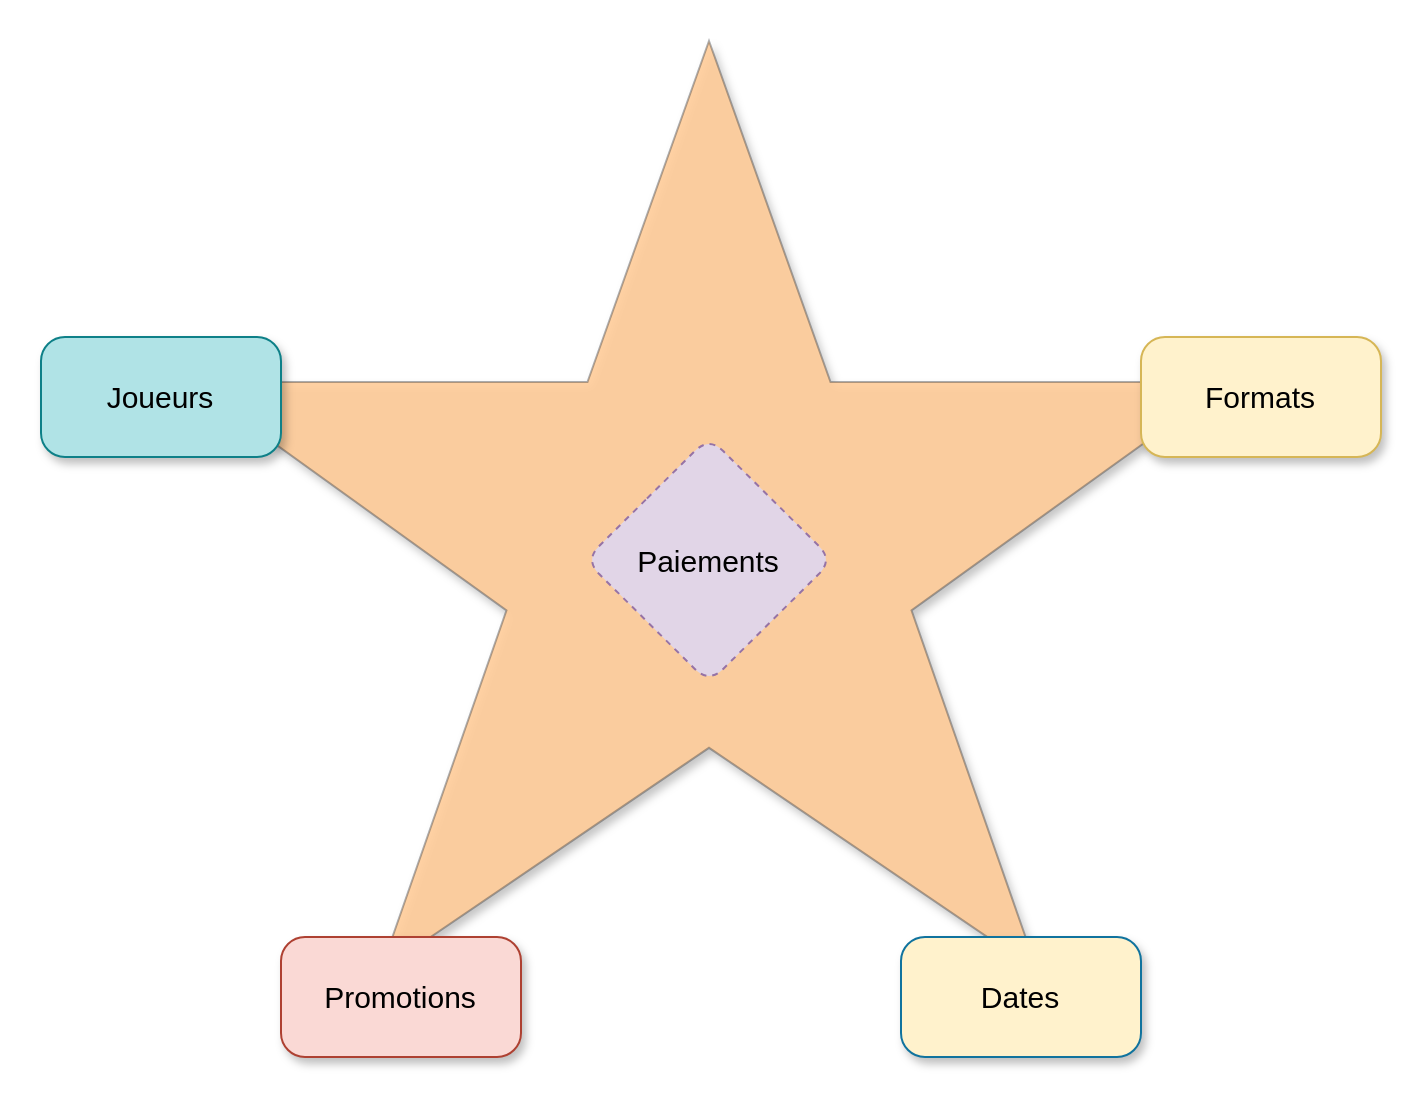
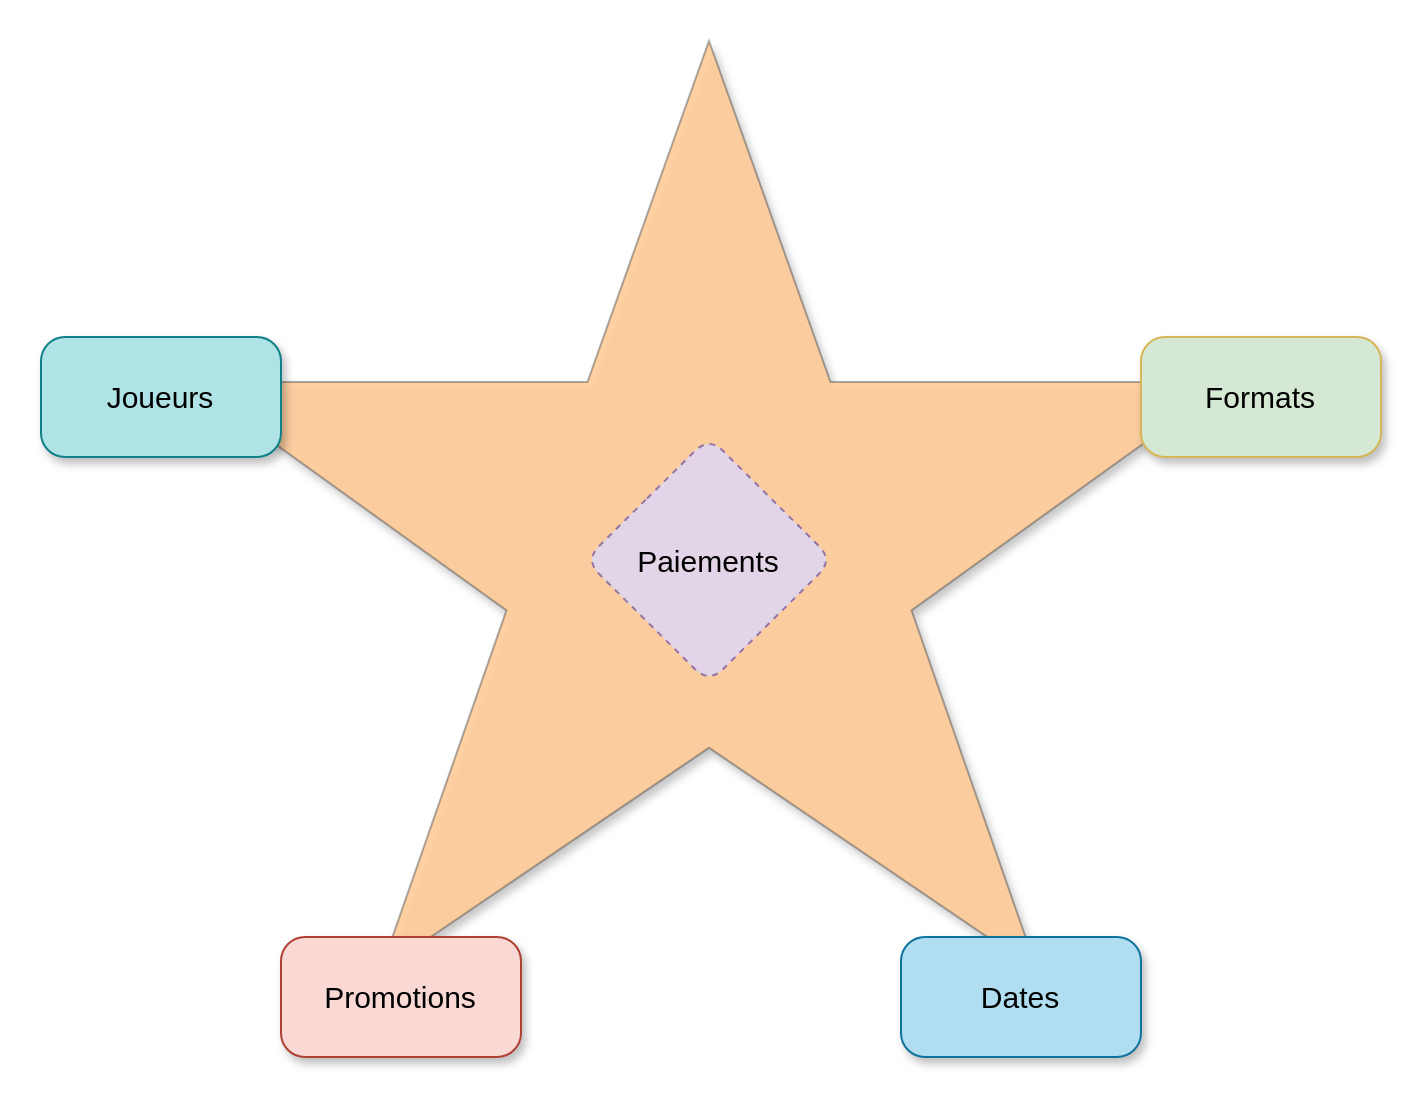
- <mxCell id="4" value="&lt;span style=&quot;font-size: 15px&quot;&gt;Formats&lt;/span&gt;" style="whiteSpace=wrap;html=1;fillColor=#fff2cc;strokeColor=#d6b656;shadow=1;glass=0;rounded=1;arcSize=20;" parent="1" vertex="1"><mxGeometry x="570" y="168" width="120" height="60" as="geometry" /></mxCell>
+ <mxCell id="4" value="&lt;span style=&quot;font-size: 15px&quot;&gt;Formats&lt;/span&gt;" style="whiteSpace=wrap;html=1;fillColor=#d5e8d4;strokeColor=#d6b656;shadow=1;glass=0;rounded=1;arcSize=20;" parent="1" vertex="1"><mxGeometry x="570" y="168" width="120" height="60" as="geometry" /></mxCell>
- <mxCell id="6" value="Dates" style="whiteSpace=wrap;html=1;fontSize=15;fillColor=#fff2cc;strokeColor=#10739e;shadow=1;rounded=1;glass=0;arcSize=20;" parent="1" vertex="1"><mxGeometry x="450" y="468" width="120" height="60" as="geometry" /></mxCell>
+ <mxCell id="6" value="Dates" style="whiteSpace=wrap;html=1;fontSize=15;fillColor=#b1ddf0;strokeColor=#10739e;shadow=1;rounded=1;glass=0;arcSize=20;" parent="1" vertex="1"><mxGeometry x="450" y="468" width="120" height="60" as="geometry" /></mxCell>
